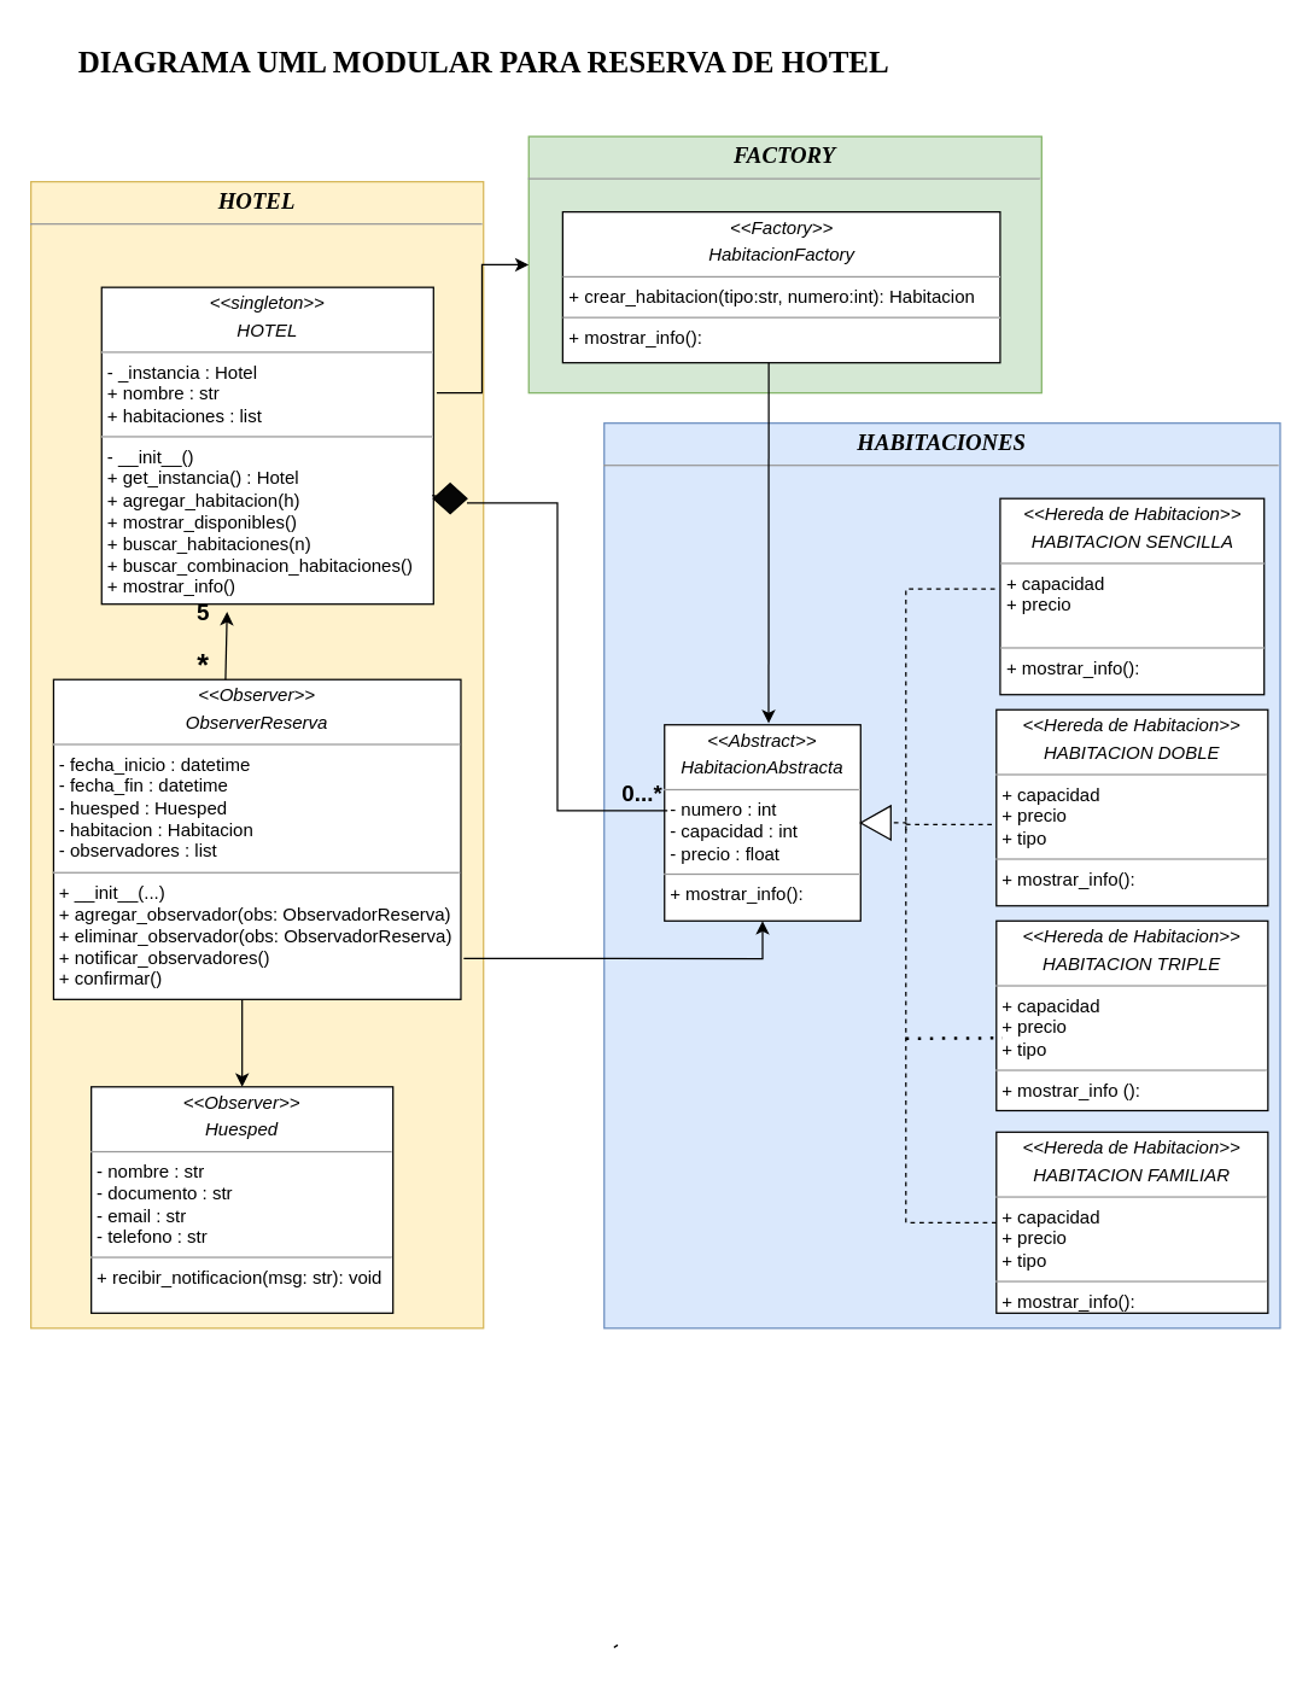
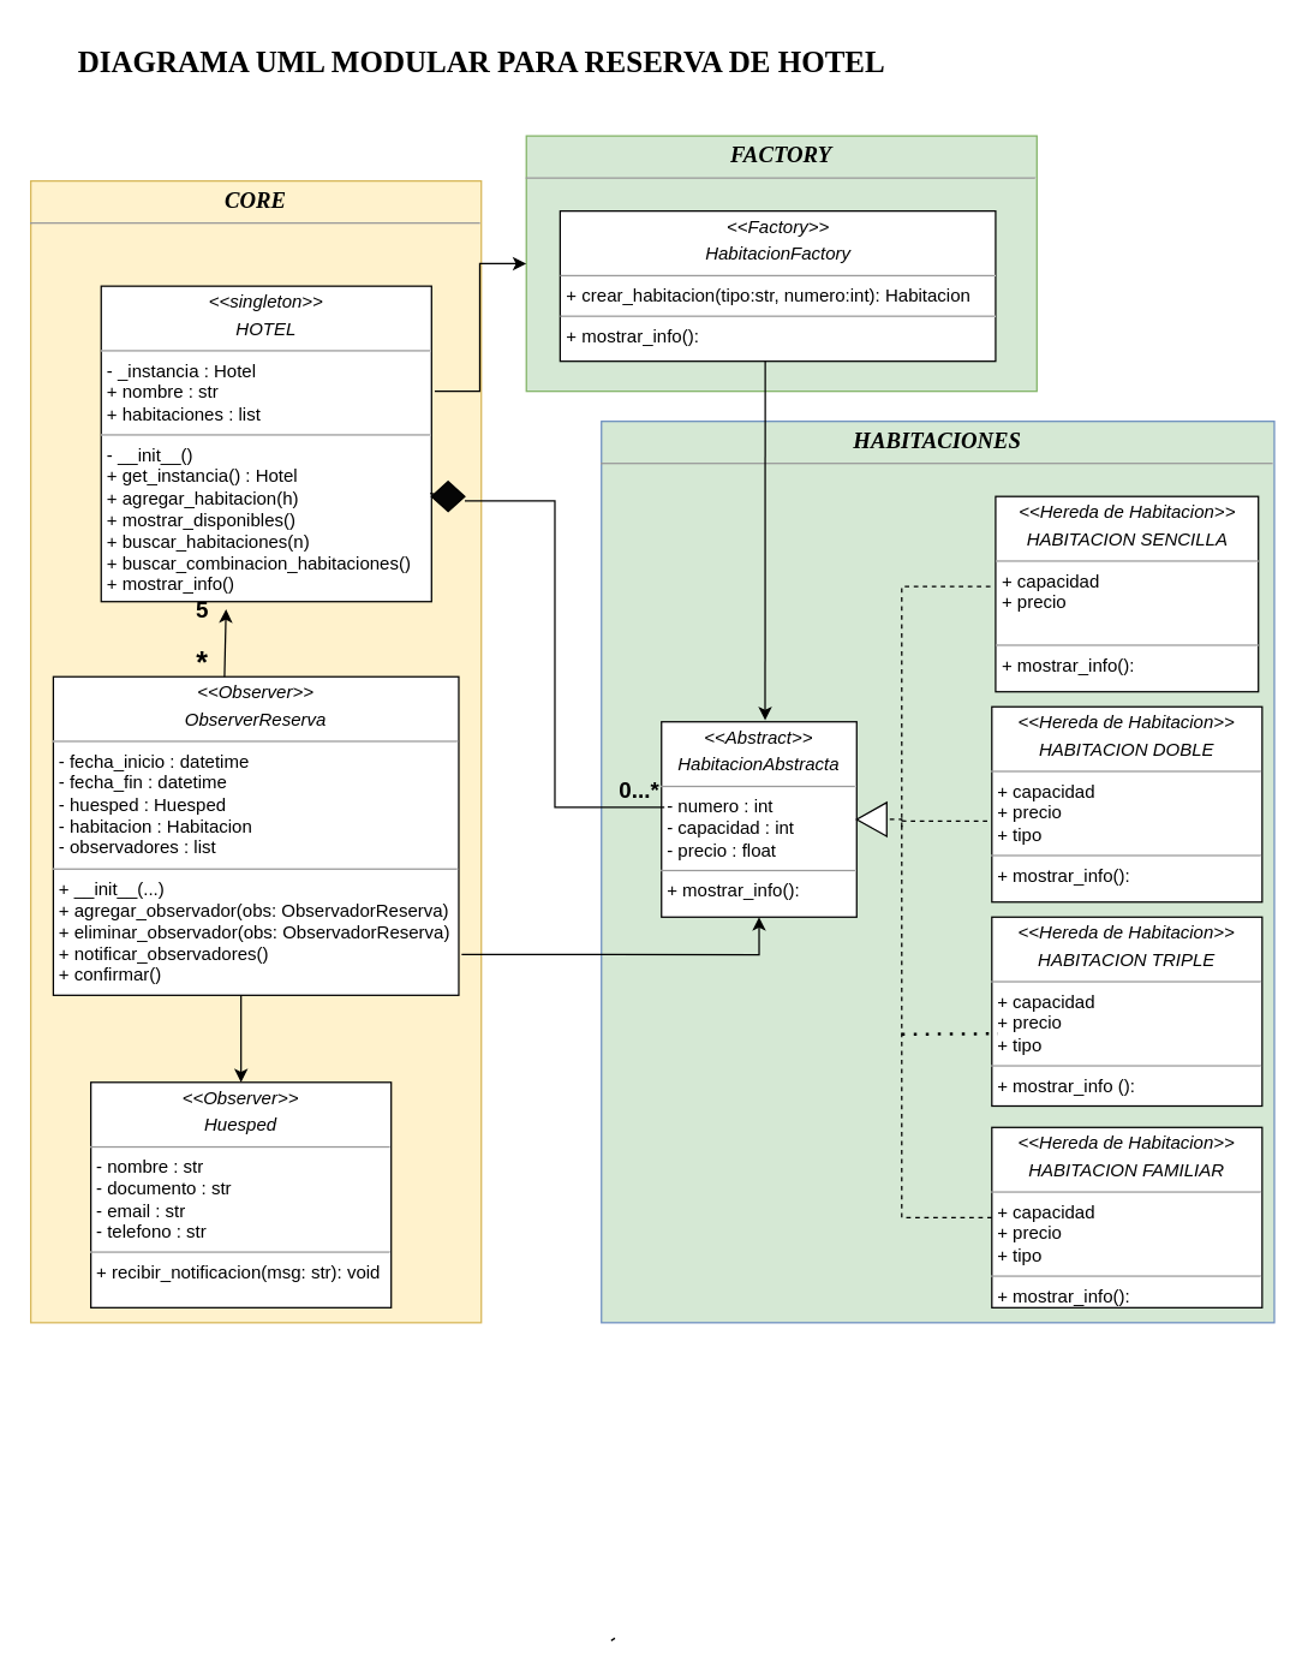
- <mxCell id="3" value="&lt;p style=&quot;margin:0px;margin-top:4px;text-align:center;&quot;&gt;&lt;i&gt;&lt;font face=&quot;Comic Sans MS&quot; style=&quot;font-size: 15px;&quot;&gt;&lt;b&gt;HOTEL&lt;/b&gt;&lt;/font&gt;&lt;/i&gt;&lt;/p&gt;&lt;hr size=&quot;1&quot;&gt;&lt;p style=&quot;margin:0px;margin-left:4px;&quot;&gt;&lt;b&gt;&lt;font face=&quot;Comic Sans MS&quot;&gt;&lt;br&gt;&lt;/font&gt;&lt;/b&gt;&lt;/p&gt;&lt;div&gt;&lt;br&gt;&lt;/div&gt;" style="verticalAlign=top;align=left;overflow=fill;fontSize=12;fontFamily=Helvetica;html=1;rounded=0;shadow=0;comic=0;labelBackgroundColor=none;strokeWidth=1;fillColor=#fff2cc;strokeColor=#d6b656;" parent="1" vertex="1"><mxGeometry x="20" y="120" width="300" height="760" as="geometry" /></mxCell>
+ <mxCell id="3" value="&lt;p style=&quot;margin:0px;margin-top:4px;text-align:center;&quot;&gt;&lt;i&gt;&lt;font face=&quot;Comic Sans MS&quot; style=&quot;font-size: 15px;&quot;&gt;&lt;b&gt;CORE&lt;/b&gt;&lt;/font&gt;&lt;/i&gt;&lt;/p&gt;&lt;hr size=&quot;1&quot;&gt;&lt;p style=&quot;margin:0px;margin-left:4px;&quot;&gt;&lt;b&gt;&lt;font face=&quot;Comic Sans MS&quot;&gt;&lt;br&gt;&lt;/font&gt;&lt;/b&gt;&lt;/p&gt;&lt;div&gt;&lt;br&gt;&lt;/div&gt;" style="verticalAlign=top;align=left;overflow=fill;fontSize=12;fontFamily=Helvetica;html=1;rounded=0;shadow=0;comic=0;labelBackgroundColor=none;strokeWidth=1;fillColor=#fff2cc;strokeColor=#d6b656;" parent="1" vertex="1"><mxGeometry x="20" y="120" width="300" height="760" as="geometry" /></mxCell>
- <mxCell id="7" value="&lt;p style=&quot;margin:0px;margin-top:4px;text-align:center;&quot;&gt;&lt;i&gt;&lt;b&gt;&lt;font face=&quot;Comic Sans MS&quot; style=&quot;font-size: 15px;&quot;&gt;HABITACIONES&lt;/font&gt;&lt;/b&gt;&lt;/i&gt;&lt;/p&gt;&lt;hr size=&quot;1&quot;&gt;&lt;p style=&quot;margin:0px;margin-left:4px;&quot;&gt;&lt;font face=&quot;Comic Sans MS&quot;&gt;&lt;br&gt;&lt;/font&gt;&lt;/p&gt;&lt;div&gt;&lt;br&gt;&lt;/div&gt;" style="verticalAlign=top;align=left;overflow=fill;fontSize=12;fontFamily=Helvetica;html=1;rounded=0;shadow=0;comic=0;labelBackgroundColor=none;strokeWidth=1;fillColor=#dae8fc;strokeColor=#6c8ebf;" parent="1" vertex="1"><mxGeometry x="400" y="280" width="448.12" height="600" as="geometry" /></mxCell>
+ <mxCell id="7" value="&lt;p style=&quot;margin:0px;margin-top:4px;text-align:center;&quot;&gt;&lt;i&gt;&lt;b&gt;&lt;font face=&quot;Comic Sans MS&quot; style=&quot;font-size: 15px;&quot;&gt;HABITACIONES&lt;/font&gt;&lt;/b&gt;&lt;/i&gt;&lt;/p&gt;&lt;hr size=&quot;1&quot;&gt;&lt;p style=&quot;margin:0px;margin-left:4px;&quot;&gt;&lt;font face=&quot;Comic Sans MS&quot;&gt;&lt;br&gt;&lt;/font&gt;&lt;/p&gt;&lt;div&gt;&lt;br&gt;&lt;/div&gt;" style="verticalAlign=top;align=left;overflow=fill;fontSize=12;fontFamily=Helvetica;html=1;rounded=0;shadow=0;comic=0;labelBackgroundColor=none;strokeWidth=1;fillColor=#d5e8d4;strokeColor=#6c8ebf;" parent="1" vertex="1"><mxGeometry x="400" y="280" width="448.12" height="600" as="geometry" /></mxCell>
